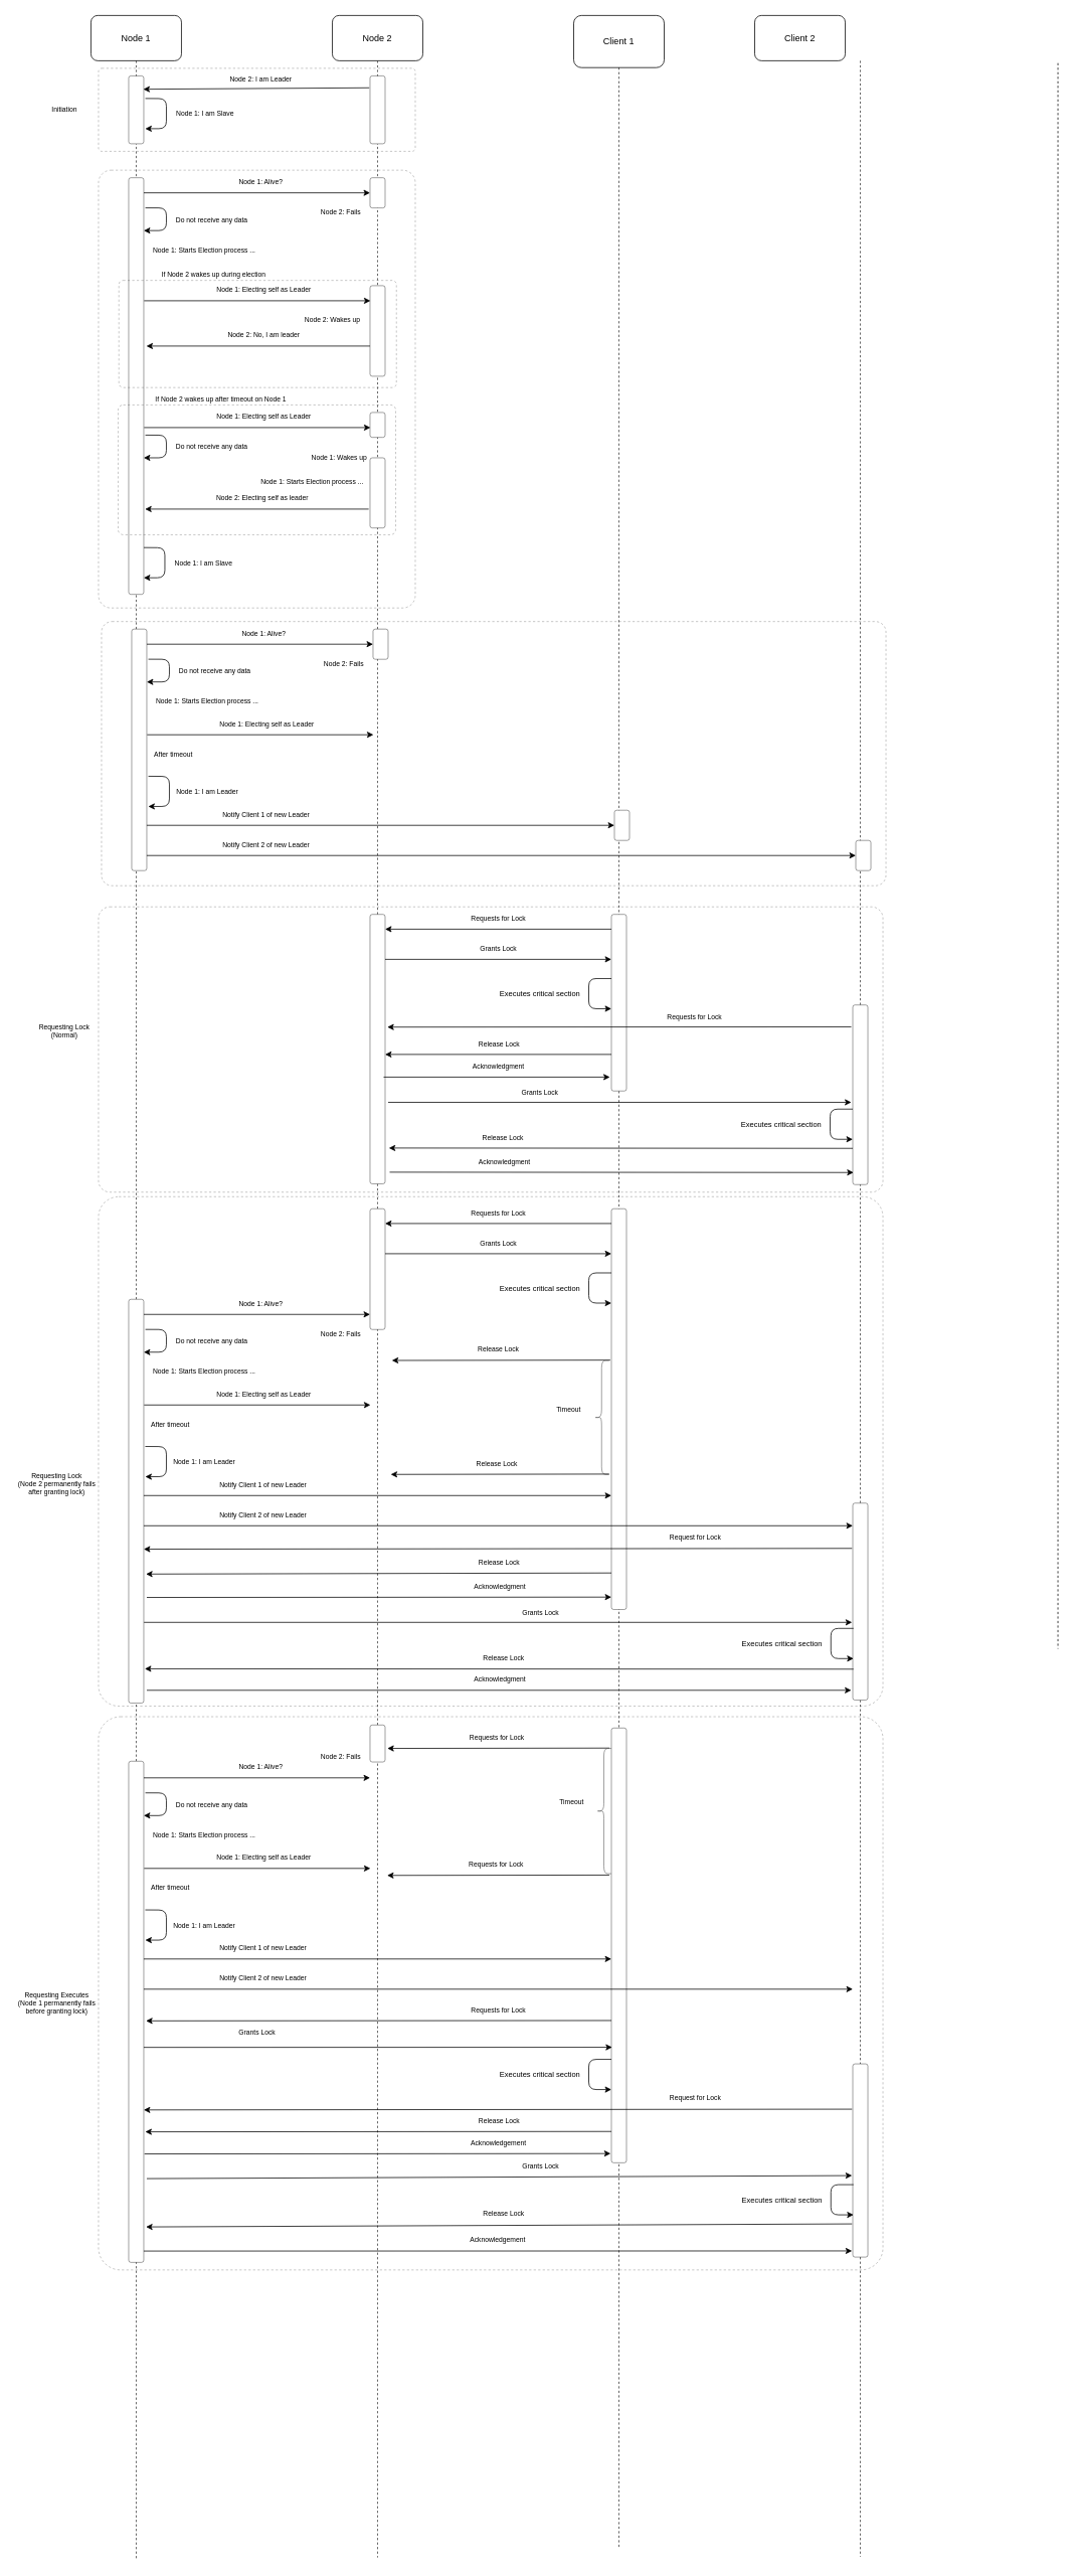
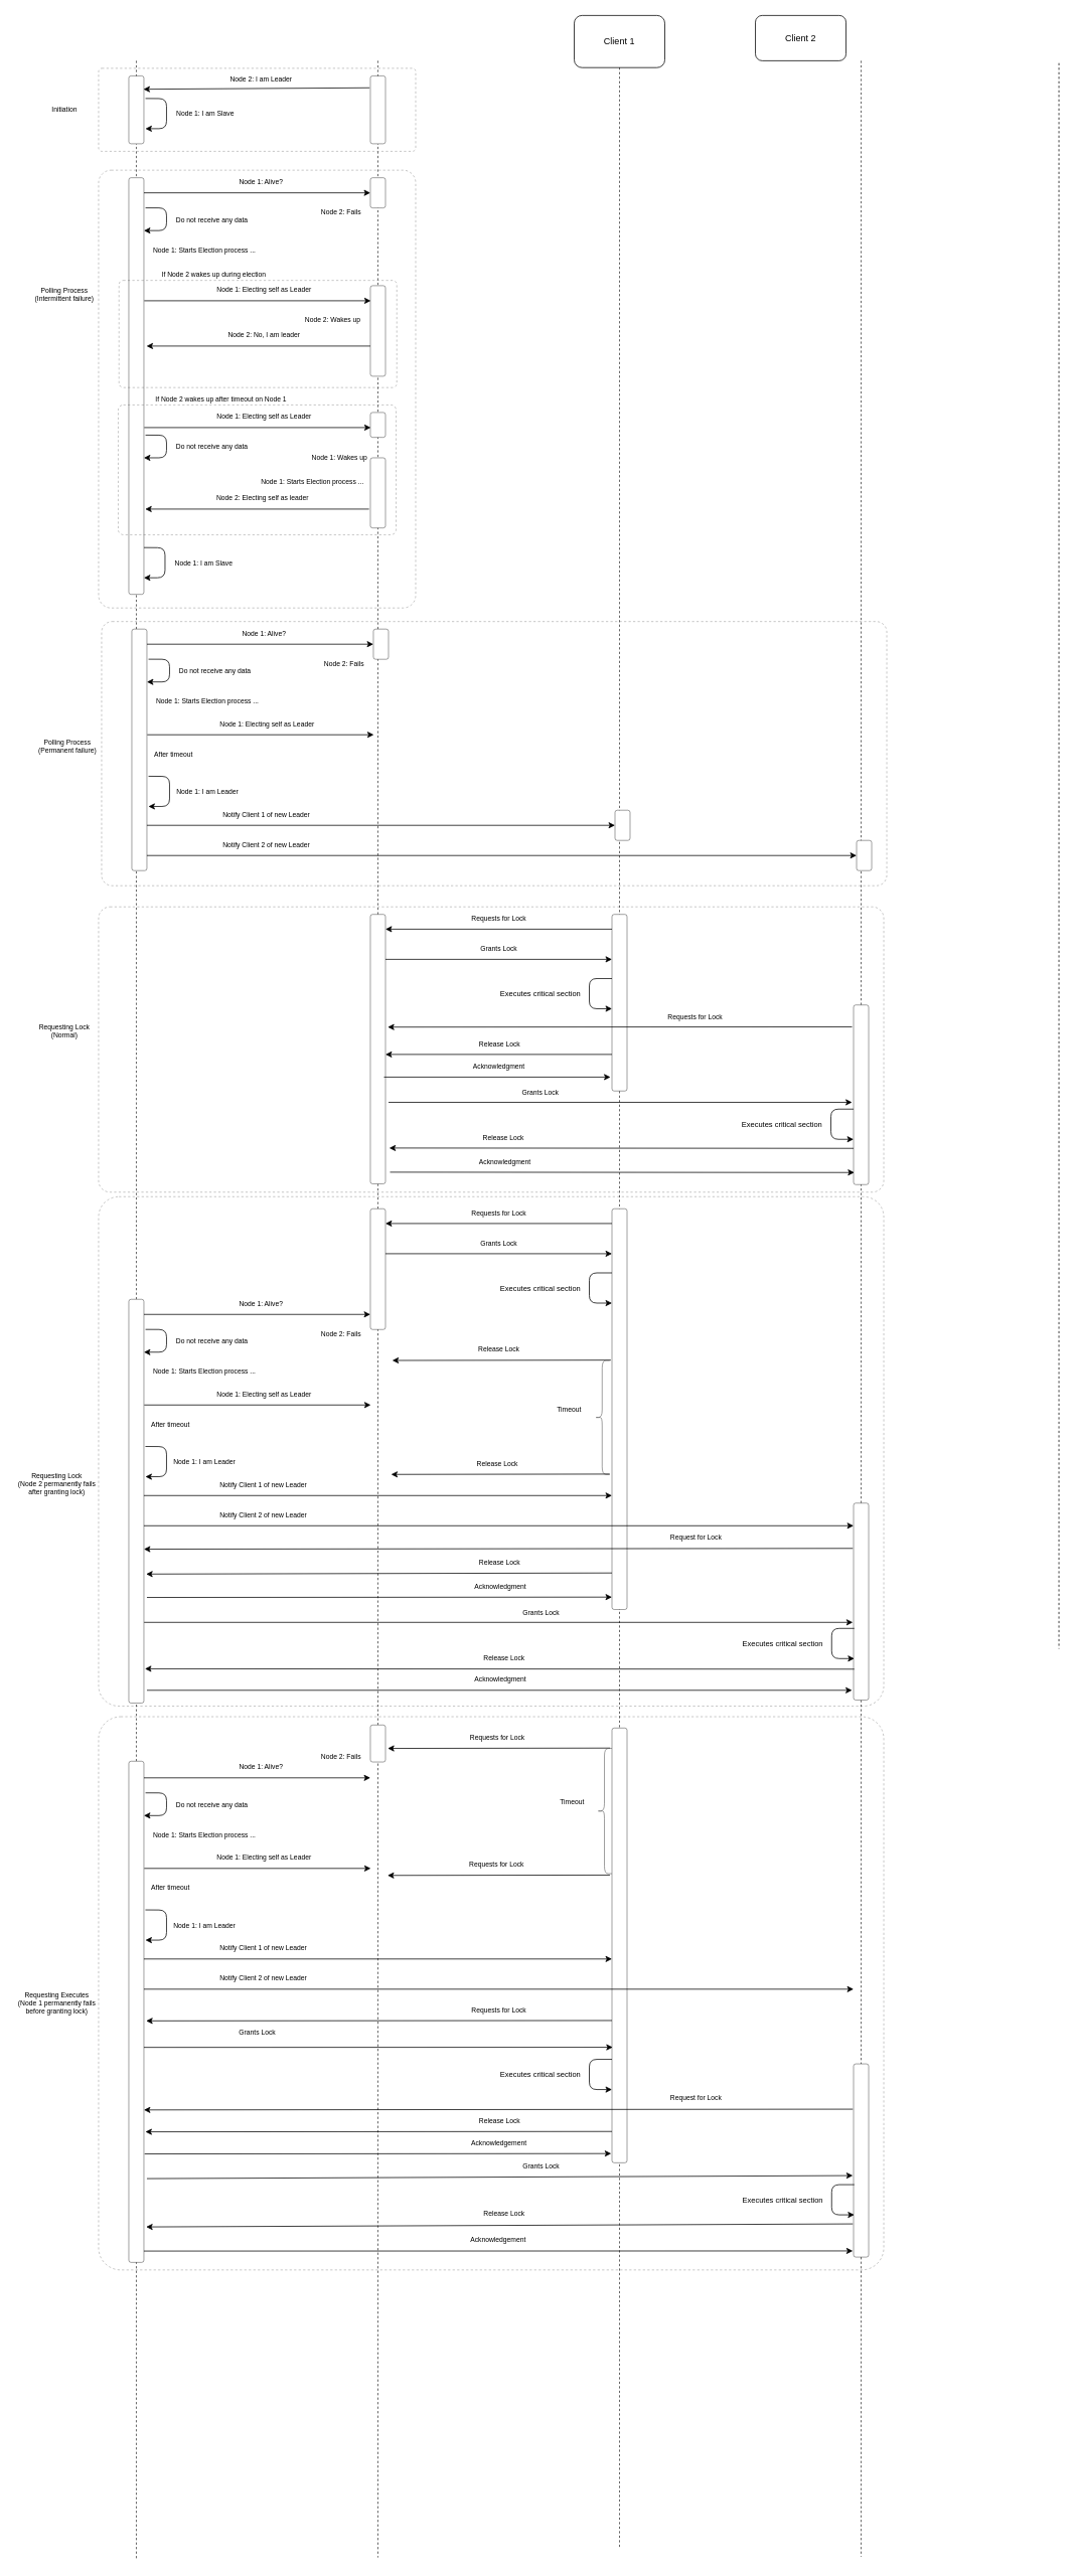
- <mxCell id="5" value="Node 1" style="rounded=1;whiteSpace=wrap;html=1;fillColor=none;fontColor=#000000;strokeWidth=1;perimeterSpacing=2;strokeColor=#000000;" parent="1" vertex="1"><mxGeometry x="120" y="20" width="120" height="60" as="geometry" /></mxCell>
- <mxCell id="3" value="Node 2" style="rounded=1;whiteSpace=wrap;html=1;fontColor=#000000;fillColor=none;strokeColor=#000000;strokeWidth=1;" parent="1" vertex="1"><mxGeometry x="440" y="20" width="120" height="60" as="geometry" /></mxCell>
+ <mxCell id="177" value="Polling Process&lt;br&gt;(Intermittent failure)" style="text;html=1;strokeColor=none;fillColor=none;align=center;verticalAlign=middle;whiteSpace=wrap;rounded=0;dashed=1;sketch=1;strokeWidth=1;fontSize=9;opacity=30;fontColor=#000000;" parent="164" vertex="1"><mxGeometry y="150" width="90" height="30" as="geometry" /></mxCell>
+ <mxCell id="34" value="Polling Process&lt;br&gt;(Permanent failure)" style="text;html=1;strokeColor=none;fillColor=none;align=center;verticalAlign=middle;whiteSpace=wrap;rounded=0;dashed=1;sketch=1;strokeWidth=1;fontSize=9;opacity=30;fontColor=#000000;" parent="20" vertex="1"><mxGeometry y="150" width="90" height="30" as="geometry" /></mxCell>
